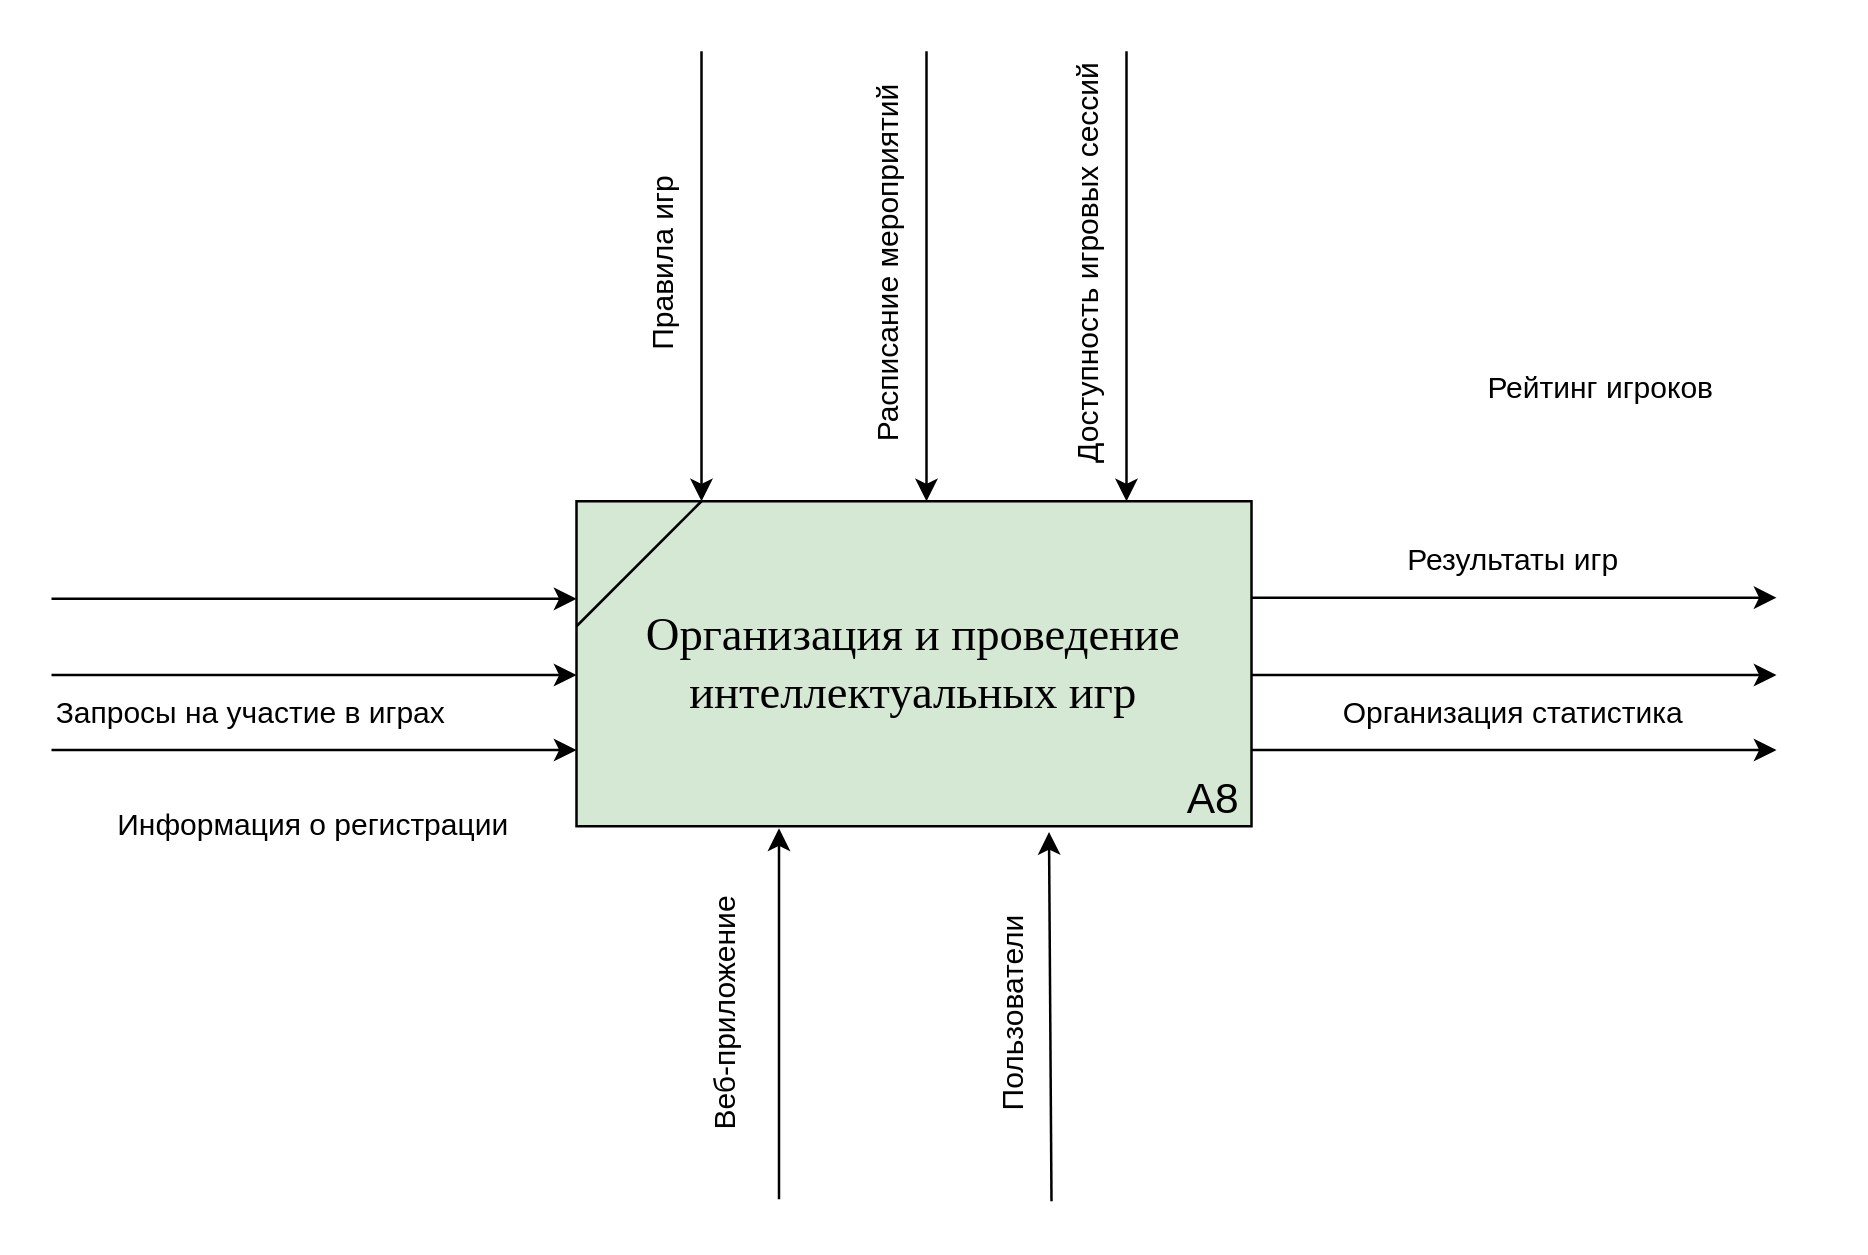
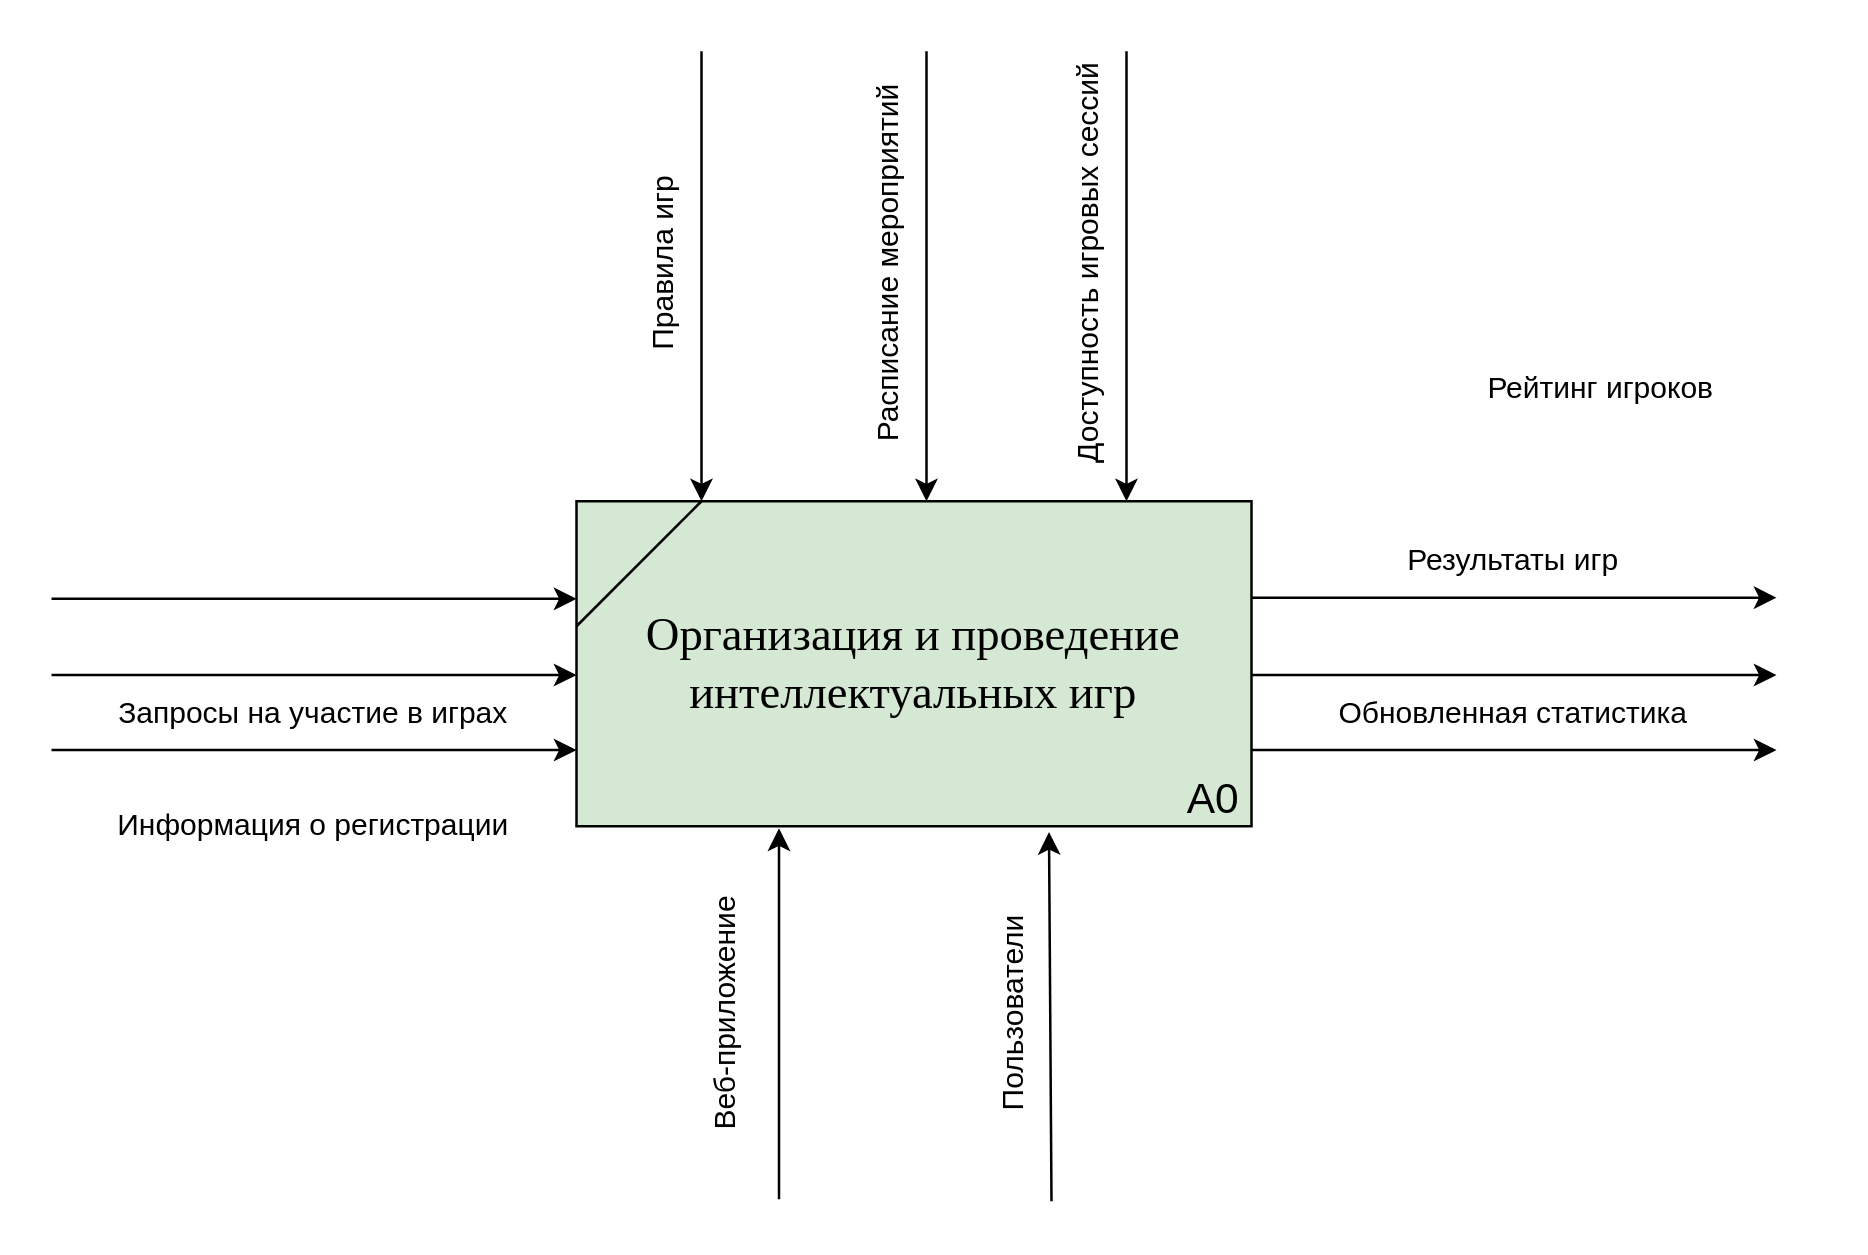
- <mxCell id="8" value="Запросы на участие в играх" style="text;html=1;align=center;verticalAlign=middle;whiteSpace=wrap;rounded=0;" parent="1" vertex="1"><mxGeometry x="15" y="269.52" width="170" height="30" as="geometry" /></mxCell>
+ <mxCell id="8" value="Запросы на участие в играх" style="text;html=1;align=center;verticalAlign=middle;whiteSpace=wrap;rounded=0;" parent="1" vertex="1"><mxGeometry x="40" y="269.52" width="170" height="30" as="geometry" /></mxCell>
- <mxCell id="15" value="Организация статистика" style="text;html=1;align=center;verticalAlign=middle;whiteSpace=wrap;rounded=0;" parent="1" vertex="1"><mxGeometry x="520" y="269.52" width="170" height="30" as="geometry" /></mxCell>
+ <mxCell id="15" value="Обновленная статистика" style="text;html=1;align=center;verticalAlign=middle;whiteSpace=wrap;rounded=0;" parent="1" vertex="1"><mxGeometry x="520" y="269.52" width="170" height="30" as="geometry" /></mxCell>
- <mxCell id="3" value="&lt;font style=&quot;font-size: 17px;&quot;&gt;А8&lt;/font&gt;" style="text;html=1;align=center;verticalAlign=middle;whiteSpace=wrap;rounded=0;" parent="1" vertex="1"><mxGeometry x="470" y="310" width="30" height="20" as="geometry" /></mxCell>
+ <mxCell id="3" value="&lt;font style=&quot;font-size: 17px;&quot;&gt;А0&lt;/font&gt;" style="text;html=1;align=center;verticalAlign=middle;whiteSpace=wrap;rounded=0;" parent="1" vertex="1"><mxGeometry x="470" y="310" width="30" height="20" as="geometry" /></mxCell>
